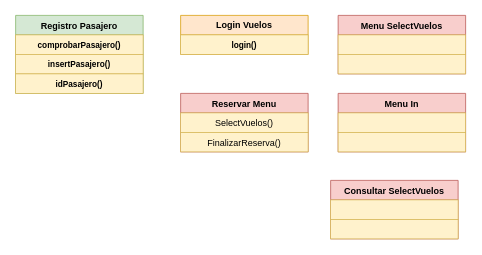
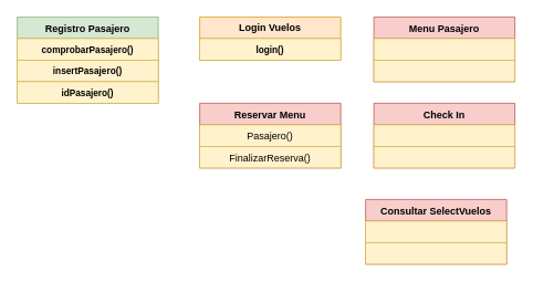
- <mxCell id="8" value="Menu SelectVuelos" style="swimlane;fontStyle=1;childLayout=stackLayout;horizontal=1;startSize=26;horizontalStack=0;resizeParent=1;resizeParentMax=0;resizeLast=0;collapsible=1;marginBottom=0;strokeColor=#b85450;fillColor=#f8cecc;" parent="1" vertex="1"><mxGeometry x="450" y="20" width="170" height="78" as="geometry" /></mxCell>
+ <mxCell id="8" value="Menu Pasajero" style="swimlane;fontStyle=1;childLayout=stackLayout;horizontal=1;startSize=26;horizontalStack=0;resizeParent=1;resizeParentMax=0;resizeLast=0;collapsible=1;marginBottom=0;strokeColor=#b85450;fillColor=#f8cecc;" parent="1" vertex="1"><mxGeometry x="450" y="20" width="170" height="78" as="geometry" /></mxCell>
- <mxCell id="11" value="Menu In" style="swimlane;fontStyle=1;childLayout=stackLayout;horizontal=1;startSize=26;horizontalStack=0;resizeParent=1;resizeParentMax=0;resizeLast=0;collapsible=1;marginBottom=0;strokeColor=#b85450;fillColor=#f8cecc;" parent="1" vertex="1"><mxGeometry x="450" y="124" width="170" height="78" as="geometry" /></mxCell>
+ <mxCell id="11" value="Check In" style="swimlane;fontStyle=1;childLayout=stackLayout;horizontal=1;startSize=26;horizontalStack=0;resizeParent=1;resizeParentMax=0;resizeLast=0;collapsible=1;marginBottom=0;strokeColor=#b85450;fillColor=#f8cecc;" parent="1" vertex="1"><mxGeometry x="450" y="124" width="170" height="78" as="geometry" /></mxCell>
- <mxCell id="18" value="SelectVuelos()" style="text;align=center;verticalAlign=middle;spacingLeft=4;spacingRight=4;overflow=hidden;rotatable=0;points=[[0,0.5],[1,0.5]];portConstraint=eastwest;fillColor=#fff2cc;strokeColor=#d6b656;" parent="17" vertex="1"><mxGeometry y="26" width="170" height="26" as="geometry" /></mxCell>
+ <mxCell id="18" value="Pasajero()" style="text;align=center;verticalAlign=middle;spacingLeft=4;spacingRight=4;overflow=hidden;rotatable=0;points=[[0,0.5],[1,0.5]];portConstraint=eastwest;fillColor=#fff2cc;strokeColor=#d6b656;" parent="17" vertex="1"><mxGeometry y="26" width="170" height="26" as="geometry" /></mxCell>
